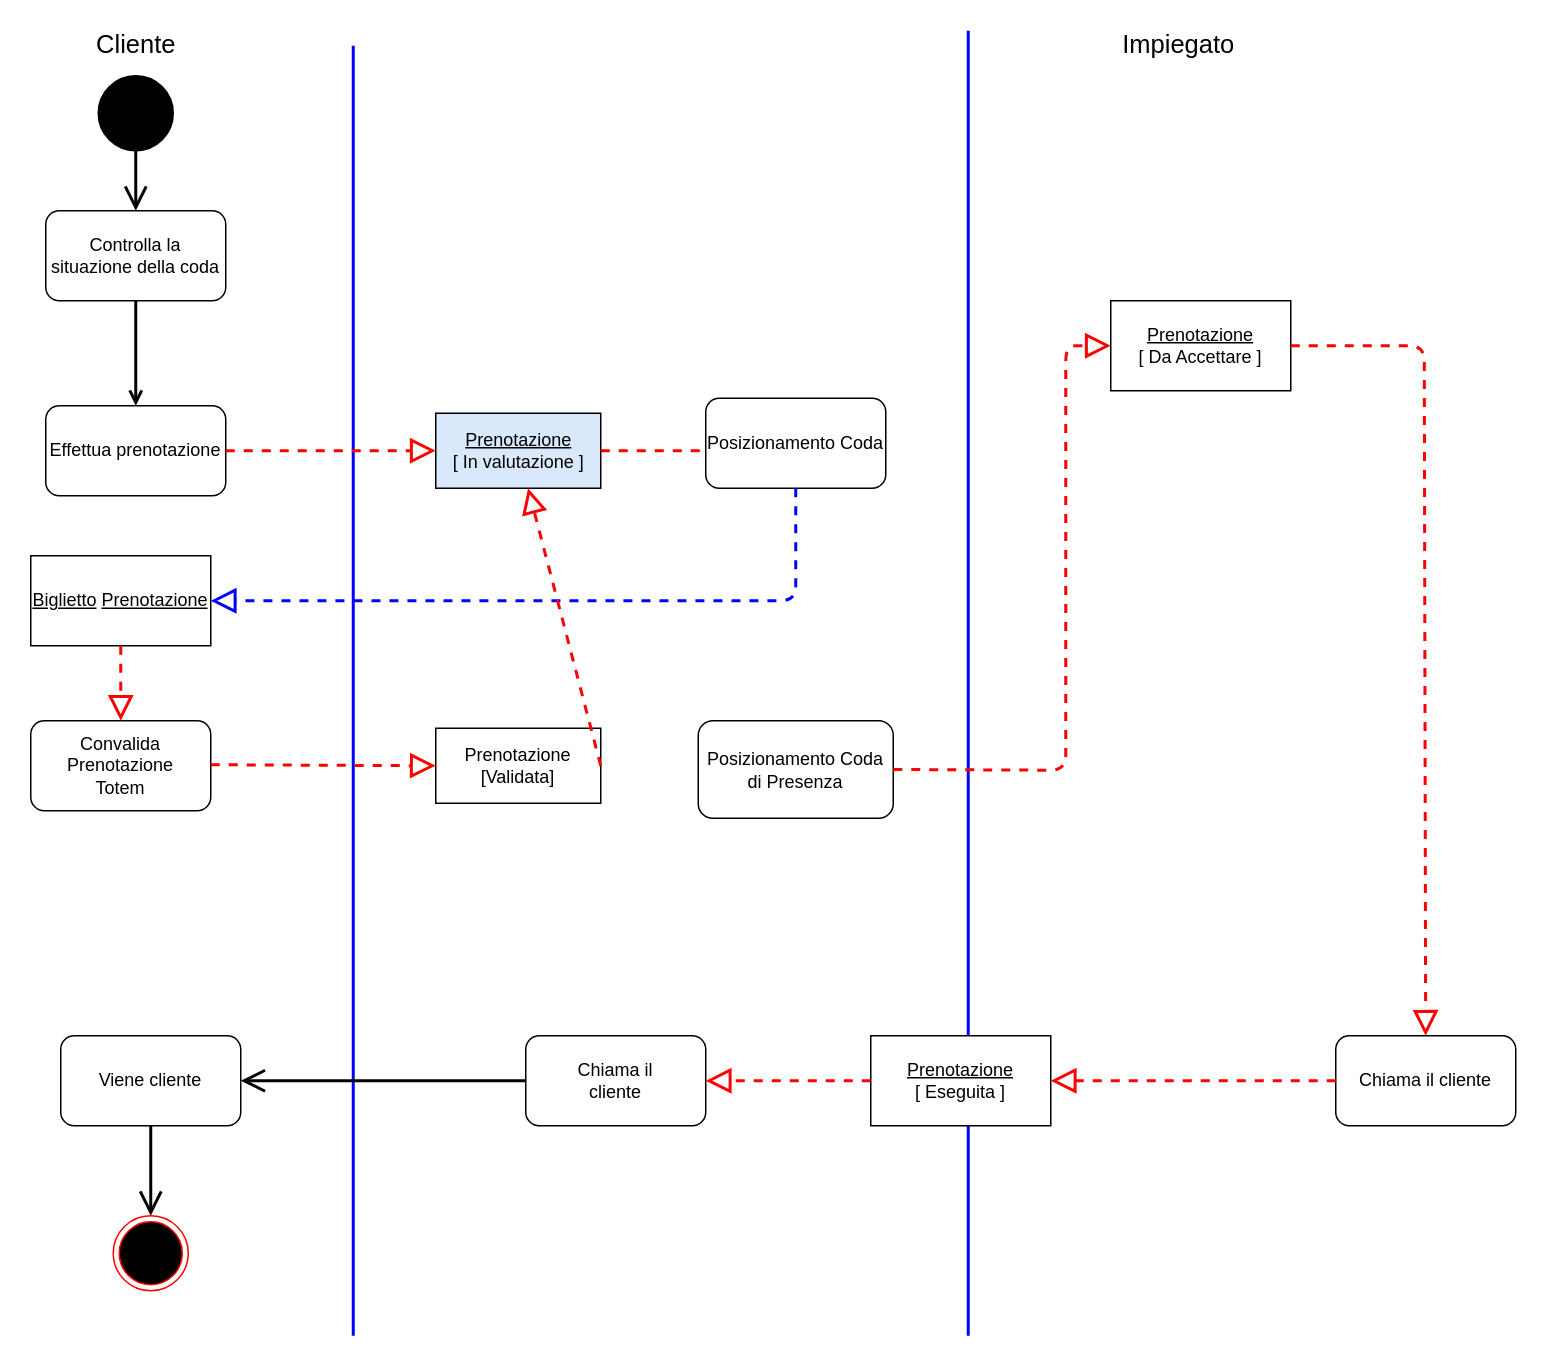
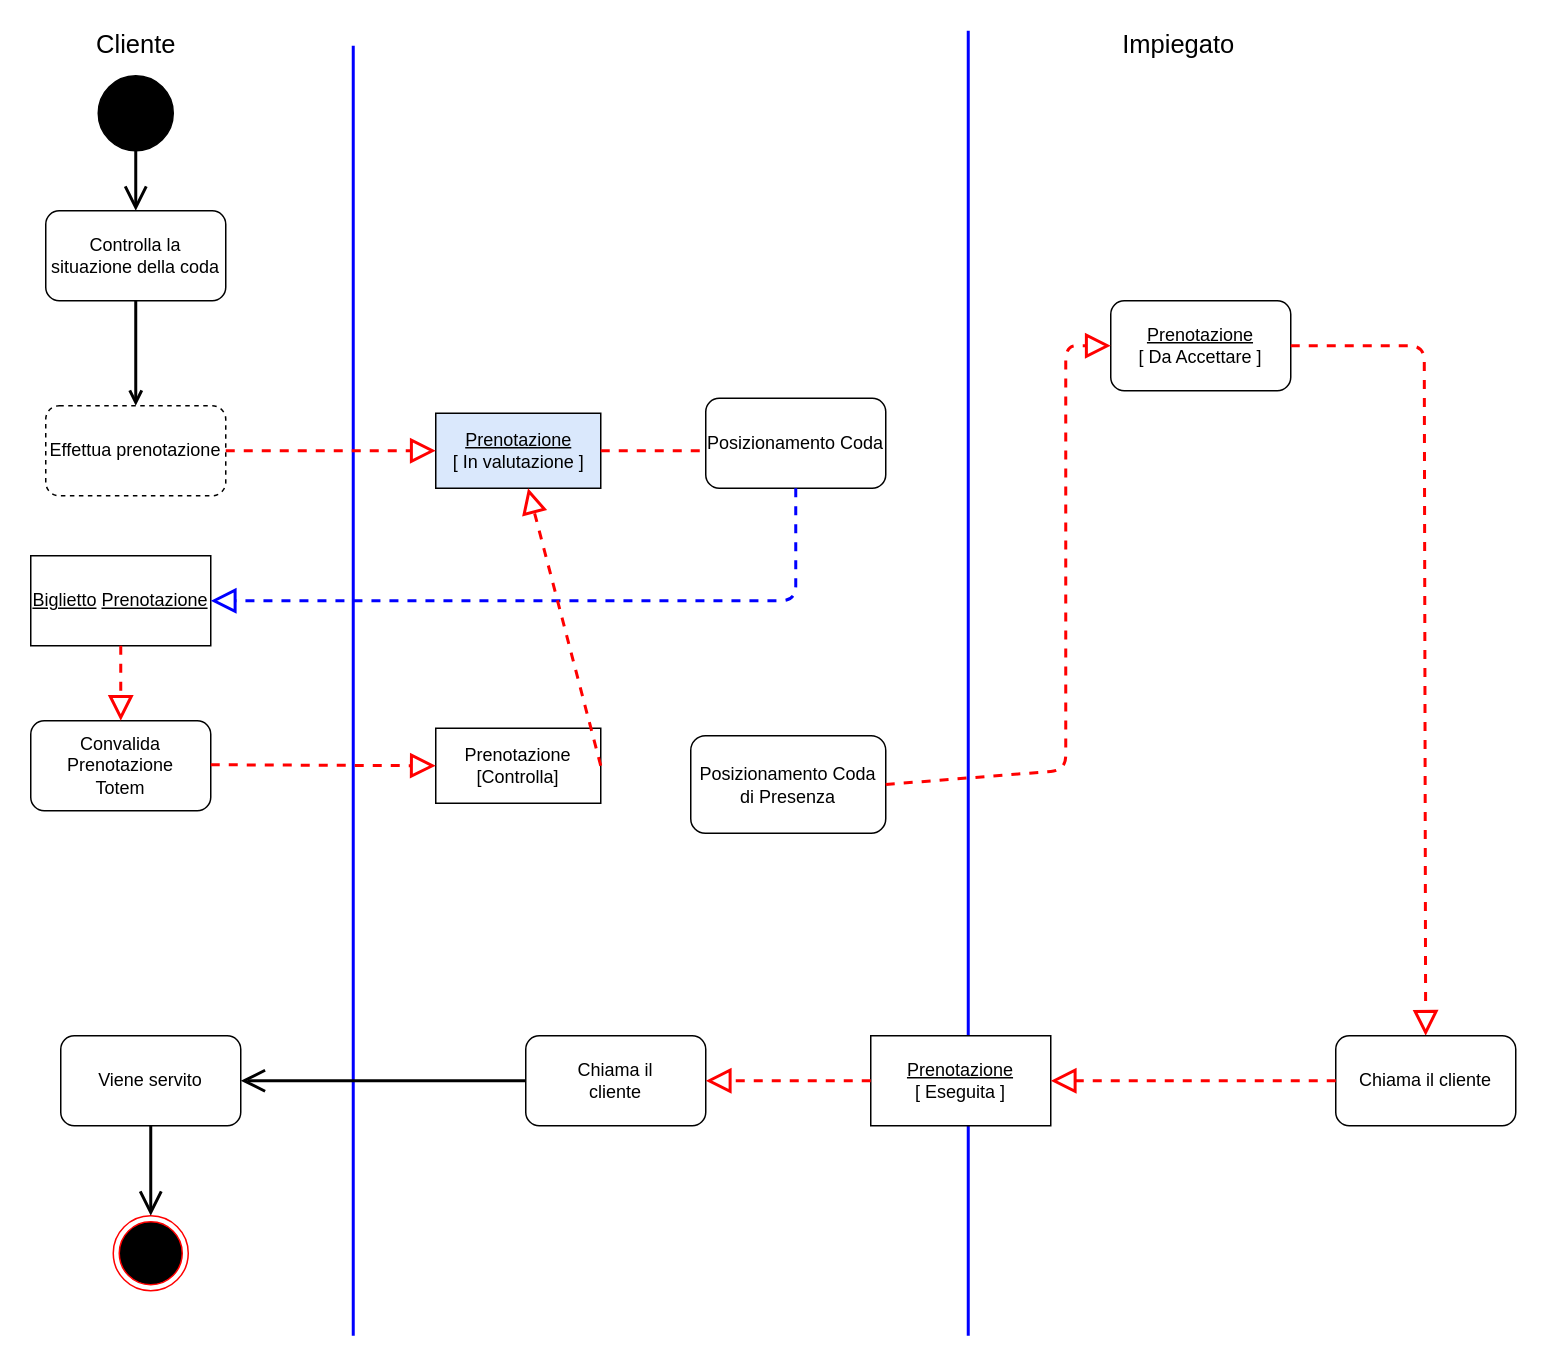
- <mxCell id="16" value="&lt;div&gt;&lt;u&gt;Prenotazione&lt;/u&gt;&lt;/div&gt;&lt;div&gt;[ Da Accettare ]&lt;br&gt;&lt;/div&gt;" style="rounded=0;whiteSpace=wrap;html=1;" parent="1" vertex="1"><mxGeometry x="740" y="200" width="120" height="60" as="geometry" /></mxCell>
+ <mxCell id="16" value="&lt;div&gt;&lt;u&gt;Prenotazione&lt;/u&gt;&lt;/div&gt;&lt;div&gt;[ Da Accettare ]&lt;br&gt;&lt;/div&gt;" style="whiteSpace=wrap;html=1;rounded=1;" parent="1" vertex="1"><mxGeometry x="740" y="200" width="120" height="60" as="geometry" /></mxCell>
- <mxCell id="25" value="&lt;span&gt;Effettua prenotazione&lt;/span&gt;" style="rounded=1;whiteSpace=wrap;html=1;" parent="1" vertex="1"><mxGeometry x="30" y="270" width="120" height="60" as="geometry" /></mxCell>
+ <mxCell id="25" value="&lt;span&gt;Effettua prenotazione&lt;/span&gt;" style="rounded=1;whiteSpace=wrap;html=1;dashed=1;" parent="1" vertex="1"><mxGeometry x="30" y="270" width="120" height="60" as="geometry" /></mxCell>
- <mxCell id="30" value="Prenotazione&lt;br&gt;[Validata]" style="rounded=0;whiteSpace=wrap;html=1;" vertex="1" parent="1"><mxGeometry x="290" y="485" width="110" height="50" as="geometry" /></mxCell>
+ <mxCell id="30" value="Prenotazione&lt;br&gt;[Controlla]" style="rounded=0;whiteSpace=wrap;html=1;" vertex="1" parent="1"><mxGeometry x="290" y="485" width="110" height="50" as="geometry" /></mxCell>
- <mxCell id="32" value="Posizionamento Coda di Presenza" style="rounded=1;whiteSpace=wrap;html=1;" vertex="1" parent="1"><mxGeometry x="465" y="480" width="130" height="65" as="geometry" /></mxCell>
+ <mxCell id="32" value="Posizionamento Coda di Presenza" style="rounded=1;whiteSpace=wrap;html=1;" vertex="1" parent="1"><mxGeometry x="460" y="490" width="130" height="65" as="geometry" /></mxCell>
- <mxCell id="6" value="Viene cliente" style="rounded=1;whiteSpace=wrap;html=1;strokeWidth=1;fillColor=#FFFFFF;" parent="1" vertex="1"><mxGeometry x="40" y="690" width="120" height="60" as="geometry" /></mxCell>
+ <mxCell id="6" value="Viene servito" style="rounded=1;whiteSpace=wrap;html=1;strokeWidth=1;fillColor=#FFFFFF;" parent="1" vertex="1"><mxGeometry x="40" y="690" width="120" height="60" as="geometry" /></mxCell>
